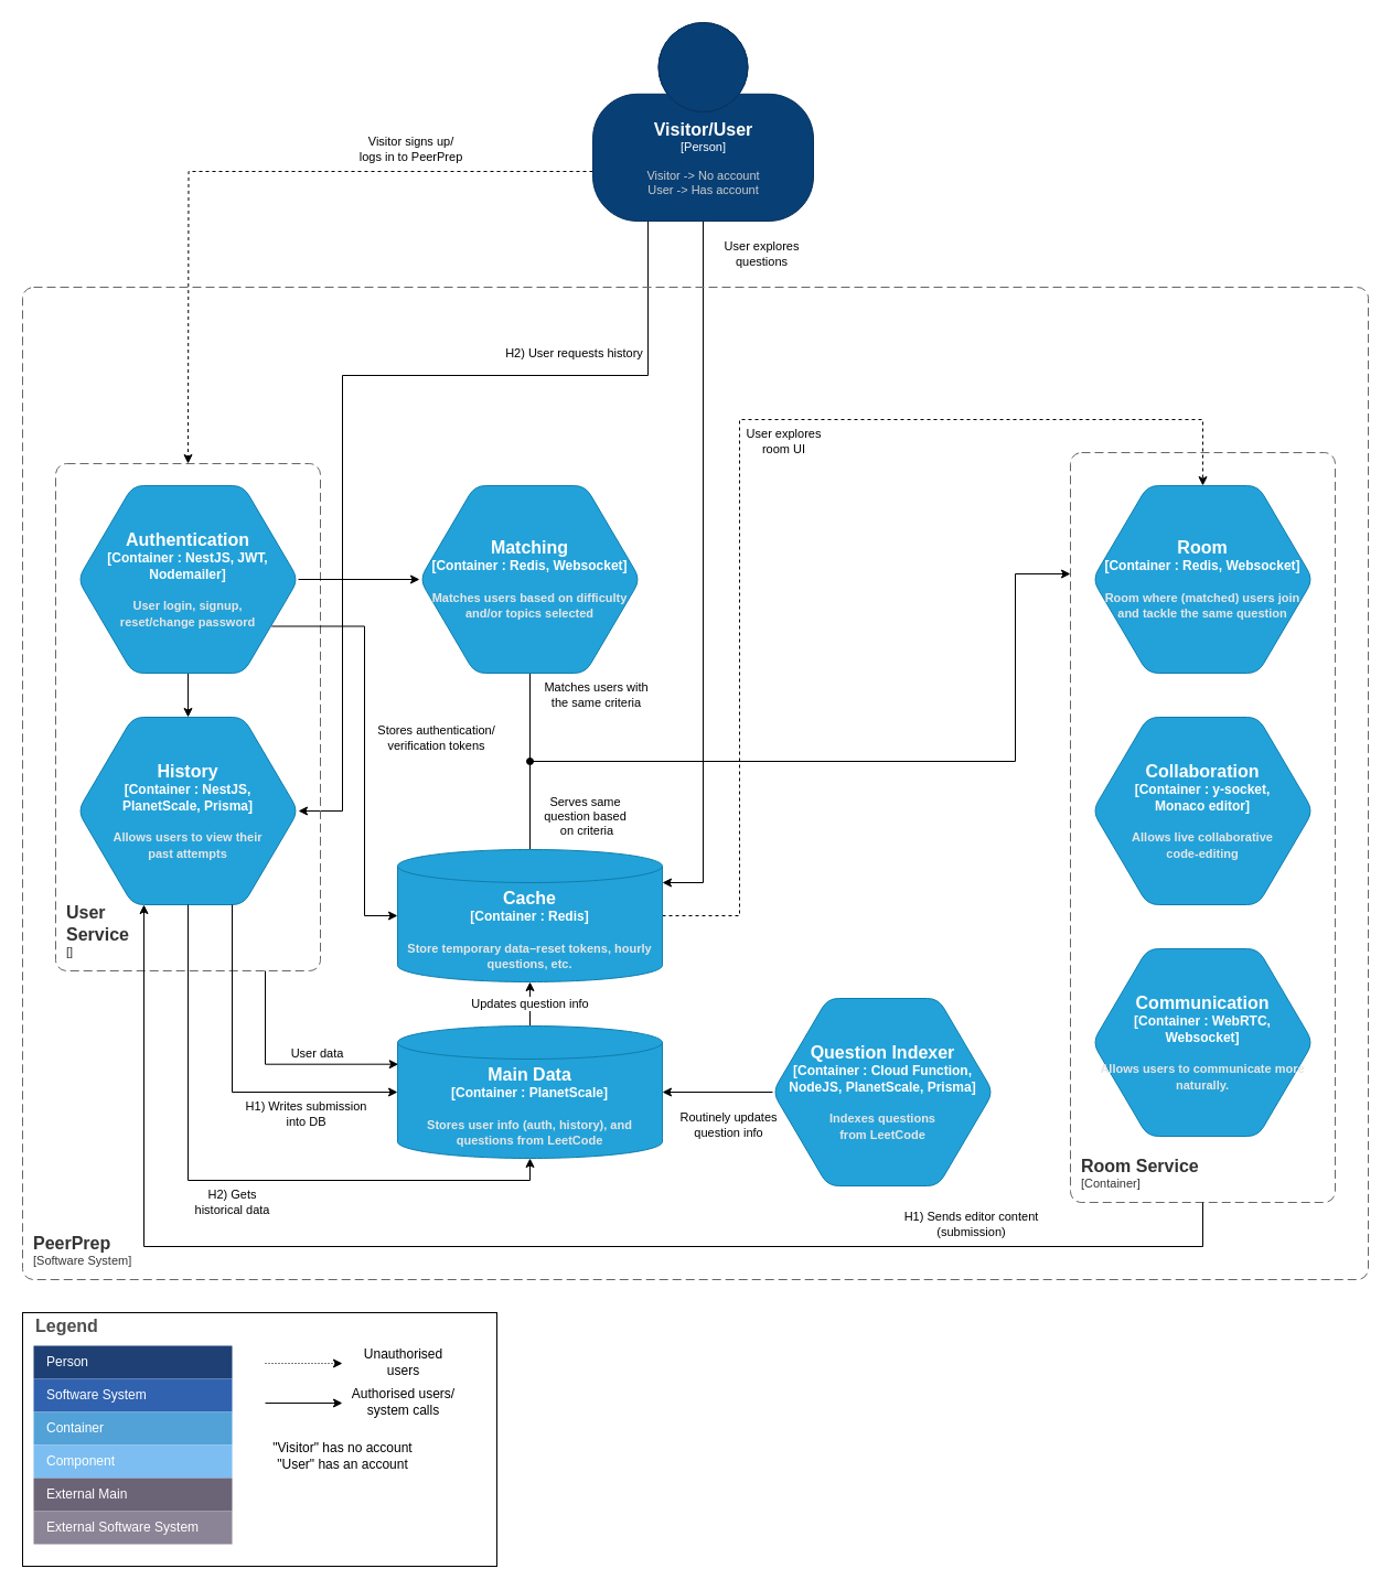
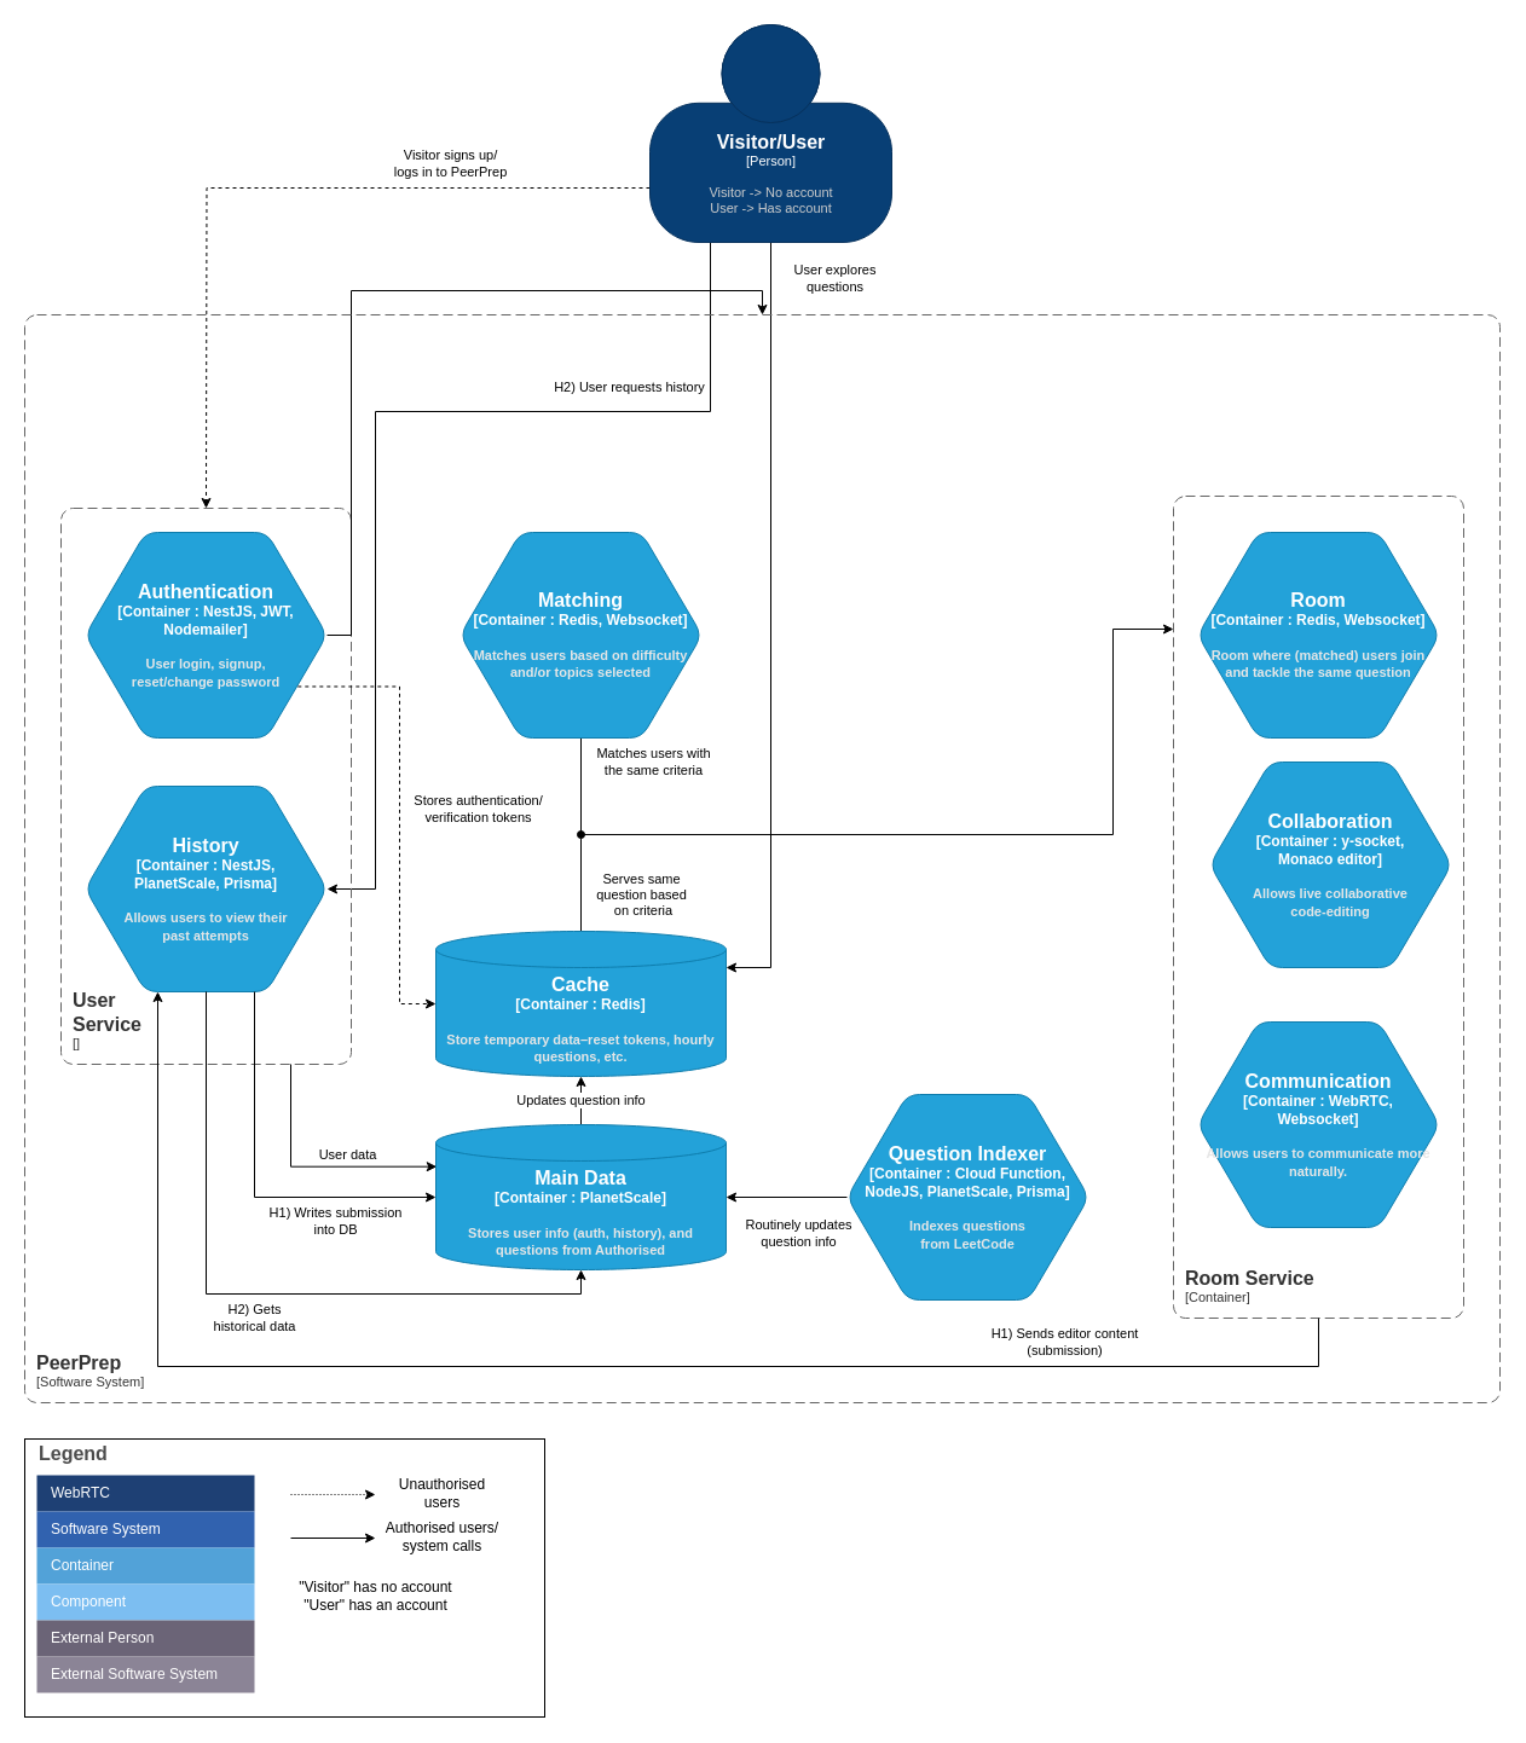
- <mxCell id="25" value="User explores&lt;br&gt;room UI" style="edgeStyle=orthogonalEdgeStyle;rounded=0;orthogonalLoop=1;jettySize=auto;html=1;exitX=1;exitY=0.5;exitDx=0;exitDy=0;exitPerimeter=0;entryX=0.5;entryY=0;entryDx=0;entryDy=0;entryPerimeter=0;dashed=1;startArrow=none;startFill=0;endArrow=classic;endFill=1;" parent="1" source="26" target="19" edge="1"><mxGeometry x="0.12" y="-20" relative="1" as="geometry"><Array as="points"><mxPoint x="670" y="830" /><mxPoint x="670" y="380" /><mxPoint x="1090" y="380" /></Array><mxPoint as="offset" /></mxGeometry></mxCell>
- <mxCell id="23" style="edgeStyle=orthogonalEdgeStyle;rounded=0;orthogonalLoop=1;jettySize=auto;html=1;exitX=1;exitY=0.5;exitDx=0;exitDy=0;exitPerimeter=0;entryX=0;entryY=0.5;entryDx=0;entryDy=0;entryPerimeter=0;startArrow=none;startFill=0;endArrow=classic;endFill=1;" parent="1" source="15" target="8" edge="1"><mxGeometry relative="1" as="geometry" /></mxCell>
+ <mxCell id="23" style="edgeStyle=orthogonalEdgeStyle;rounded=0;orthogonalLoop=1;jettySize=auto;html=1;exitX=1;exitY=0.5;exitDx=0;exitDy=0;exitPerimeter=0;startArrow=none;startFill=0;endArrow=classic;endFill=1;" parent="1" source="15" target="30" edge="1"><mxGeometry relative="1" as="geometry" /></mxCell>
- <mxCell id="14" style="edgeStyle=orthogonalEdgeStyle;rounded=0;orthogonalLoop=1;jettySize=auto;html=1;exitX=0.5;exitY=1;exitDx=0;exitDy=0;exitPerimeter=0;entryX=0.5;entryY=0;entryDx=0;entryDy=0;entryPerimeter=0;startArrow=none;startFill=0;endArrow=classic;endFill=1;" parent="13" source="15" target="16" edge="1"><mxGeometry relative="1" as="geometry" /></mxCell>
- <mxCell id="29" value="Stores authentication/&lt;br&gt;verification tokens" style="edgeStyle=orthogonalEdgeStyle;rounded=0;orthogonalLoop=1;jettySize=auto;html=1;exitX=0.879;exitY=0.75;exitDx=0;exitDy=0;exitPerimeter=0;entryX=0;entryY=0.5;entryDx=0;entryDy=0;entryPerimeter=0;startArrow=none;startFill=0;endArrow=classic;endFill=1;" parent="1" source="15" target="26" edge="1"><mxGeometry x="-0.01" y="65" relative="1" as="geometry"><mxPoint as="offset" /><Array as="points"><mxPoint x="330" y="568" /><mxPoint x="330" y="830" /></Array></mxGeometry></mxCell>
+ <mxCell id="29" value="Stores authentication/&lt;br&gt;verification tokens" style="edgeStyle=orthogonalEdgeStyle;rounded=0;orthogonalLoop=1;jettySize=auto;html=1;exitX=0.879;exitY=0.75;exitDx=0;exitDy=0;exitPerimeter=0;entryX=0;entryY=0.5;entryDx=0;entryDy=0;entryPerimeter=0;startArrow=none;startFill=0;endArrow=classic;endFill=1;dashed=1;" parent="1" source="15" target="26" edge="1"><mxGeometry x="-0.01" y="65" relative="1" as="geometry"><mxPoint as="offset" /><Array as="points"><mxPoint x="330" y="568" /><mxPoint x="330" y="830" /></Array></mxGeometry></mxCell>
- <mxCell id="20" value="&lt;font style=&quot;font-size: 16px&quot;&gt;&lt;b&gt;Collaboration&lt;/font&gt;&lt;div&gt;[Container :&amp;nbsp;y-socket, &#10;Monaco editor]&lt;/div&gt;&lt;br&gt;&lt;div&gt;&lt;font style=&quot;font-size: 11px&quot;&gt;&lt;font color=&quot;#E6E6E6&quot;&gt;Allows live collaborative &#10;code-editing&lt;/font&gt;&lt;/div&gt;" style="shape=hexagon;size=50;perimeter=hexagonPerimeter2;whiteSpace=wrap;html=1;fixedSize=1;rounded=1;labelBackgroundColor=none;fillColor=#23A2D9;fontSize=12;fontColor=#ffffff;align=center;strokeColor=#0E7DAD;metaEdit=1;points=[[0.5,0,0],[1,0.25,0],[1,0.5,0],[1,0.75,0],[0.5,1,0],[0,0.75,0],[0,0.5,0],[0,0.25,0]];resizable=0;" parent="18" vertex="1"><mxGeometry x="20" y="240" width="200" height="170" as="geometry" /></mxCell>
+ <mxCell id="20" value="&lt;font style=&quot;font-size: 16px&quot;&gt;&lt;b&gt;Collaboration&lt;/font&gt;&lt;div&gt;[Container :&amp;nbsp;y-socket, &#10;Monaco editor]&lt;/div&gt;&lt;br&gt;&lt;div&gt;&lt;font style=&quot;font-size: 11px&quot;&gt;&lt;font color=&quot;#E6E6E6&quot;&gt;Allows live collaborative &#10;code-editing&lt;/font&gt;&lt;/div&gt;" style="shape=hexagon;size=50;perimeter=hexagonPerimeter2;whiteSpace=wrap;html=1;fixedSize=1;rounded=1;labelBackgroundColor=none;fillColor=#23A2D9;fontSize=12;fontColor=#ffffff;align=center;strokeColor=#0E7DAD;metaEdit=1;points=[[0.5,0,0],[1,0.25,0],[1,0.5,0],[1,0.75,0],[0.5,1,0],[0,0.75,0],[0,0.5,0],[0,0.25,0]];resizable=0;" parent="18" vertex="1"><mxGeometry x="30" y="220" width="200" height="170" as="geometry" /></mxCell>
- <mxCell id="21" value="&lt;font style=&quot;font-size: 16px&quot;&gt;&lt;b&gt;Communication&lt;/font&gt;&lt;div&gt;[Container :&amp;nbsp;WebRTC, &#10;Websocket]&lt;/div&gt;&lt;br&gt;&lt;div&gt;&lt;font style=&quot;font-size: 11px&quot;&gt;&lt;font color=&quot;#E6E6E6&quot;&gt;Allows users to communicate more naturally.&lt;/font&gt;&lt;/div&gt;" style="shape=hexagon;size=50;perimeter=hexagonPerimeter2;whiteSpace=wrap;html=1;fixedSize=1;rounded=1;labelBackgroundColor=none;fillColor=#23A2D9;fontSize=12;fontColor=#ffffff;align=center;strokeColor=#0E7DAD;metaEdit=1;points=[[0.5,0,0],[1,0.25,0],[1,0.5,0],[1,0.75,0],[0.5,1,0],[0,0.75,0],[0,0.5,0],[0,0.25,0]];resizable=0;" parent="18" vertex="1"><mxGeometry x="20" y="450" width="200" height="170" as="geometry" /></mxCell>
+ <mxCell id="21" value="&lt;font style=&quot;font-size: 16px&quot;&gt;&lt;b&gt;Communication&lt;/font&gt;&lt;div&gt;[Container :&amp;nbsp;WebRTC, &#10;Websocket]&lt;/div&gt;&lt;br&gt;&lt;div&gt;&lt;font style=&quot;font-size: 11px&quot;&gt;&lt;font color=&quot;#E6E6E6&quot;&gt;Allows users to communicate more naturally.&lt;/font&gt;&lt;/div&gt;" style="shape=hexagon;size=50;perimeter=hexagonPerimeter2;whiteSpace=wrap;html=1;fixedSize=1;rounded=1;labelBackgroundColor=none;fillColor=#23A2D9;fontSize=12;fontColor=#ffffff;align=center;strokeColor=#0E7DAD;metaEdit=1;points=[[0.5,0,0],[1,0.25,0],[1,0.5,0],[1,0.75,0],[0.5,1,0],[0,0.75,0],[0,0.5,0],[0,0.25,0]];resizable=0;" parent="18" vertex="1"><mxGeometry x="20" y="435" width="200" height="170" as="geometry" /></mxCell>
- <mxCell id="12" value="&lt;font style=&quot;font-size: 16px&quot;&gt;&lt;b&gt;Main Data&lt;/font&gt;&lt;div&gt;[Container :&amp;nbsp;PlanetScale]&lt;/div&gt;&lt;br&gt;&lt;div&gt;&lt;font style=&quot;font-size: 11px&quot;&gt;&lt;font color=&quot;#E6E6E6&quot;&gt;Stores user info (auth, history), and questions from LeetCode&lt;/font&gt;&lt;/div&gt;" style="shape=cylinder3;size=15;whiteSpace=wrap;html=1;boundedLbl=1;rounded=0;labelBackgroundColor=none;fillColor=#23A2D9;fontSize=12;fontColor=#ffffff;align=center;strokeColor=#0E7DAD;metaEdit=1;points=[[0.5,0,0],[1,0.25,0],[1,0.5,0],[1,0.75,0],[0.5,1,0],[0,0.75,0],[0,0.5,0],[0,0.25,0]];resizable=0;" parent="1" vertex="1"><mxGeometry x="360" y="930" width="240" height="120" as="geometry" /></mxCell>
+ <mxCell id="12" value="&lt;font style=&quot;font-size: 16px&quot;&gt;&lt;b&gt;Main Data&lt;/font&gt;&lt;div&gt;[Container :&amp;nbsp;PlanetScale]&lt;/div&gt;&lt;br&gt;&lt;div&gt;&lt;font style=&quot;font-size: 11px&quot;&gt;&lt;font color=&quot;#E6E6E6&quot;&gt;Stores user info (auth, history), and questions from Authorised&lt;/font&gt;&lt;/div&gt;" style="shape=cylinder3;size=15;whiteSpace=wrap;html=1;boundedLbl=1;rounded=0;labelBackgroundColor=none;fillColor=#23A2D9;fontSize=12;fontColor=#ffffff;align=center;strokeColor=#0E7DAD;metaEdit=1;points=[[0.5,0,0],[1,0.25,0],[1,0.5,0],[1,0.75,0],[0.5,1,0],[0,0.75,0],[0,0.5,0],[0,0.25,0]];resizable=0;" parent="1" vertex="1"><mxGeometry x="360" y="930" width="240" height="120" as="geometry" /></mxCell>
- <mxCell id="35" value="Person" style="shape=partialRectangle;html=1;whiteSpace=wrap;connectable=0;fillColor=#1E4074;top=0;left=0;bottom=0;right=0;overflow=hidden;pointerEvents=1;align=left;spacingLeft=10;strokeColor=none;fontColor=#FFFFFF;" vertex="1" parent="34"><mxGeometry width="180" height="30" as="geometry" /></mxCell>
+ <mxCell id="35" value="WebRTC" style="shape=partialRectangle;html=1;whiteSpace=wrap;connectable=0;fillColor=#1E4074;top=0;left=0;bottom=0;right=0;overflow=hidden;pointerEvents=1;align=left;spacingLeft=10;strokeColor=none;fontColor=#FFFFFF;" vertex="1" parent="34"><mxGeometry width="180" height="30" as="geometry" /></mxCell>
- <mxCell id="39" value="External Main" style="shape=partialRectangle;html=1;whiteSpace=wrap;connectable=0;fillColor=#6B6477;top=0;left=0;bottom=0;right=0;overflow=hidden;pointerEvents=1;align=left;spacingLeft=10;fontColor=#FFFFFF;" vertex="1" parent="34"><mxGeometry y="120" width="180" height="30" as="geometry" /></mxCell>
+ <mxCell id="39" value="External Person" style="shape=partialRectangle;html=1;whiteSpace=wrap;connectable=0;fillColor=#6B6477;top=0;left=0;bottom=0;right=0;overflow=hidden;pointerEvents=1;align=left;spacingLeft=10;fontColor=#FFFFFF;" vertex="1" parent="34"><mxGeometry y="120" width="180" height="30" as="geometry" /></mxCell>
